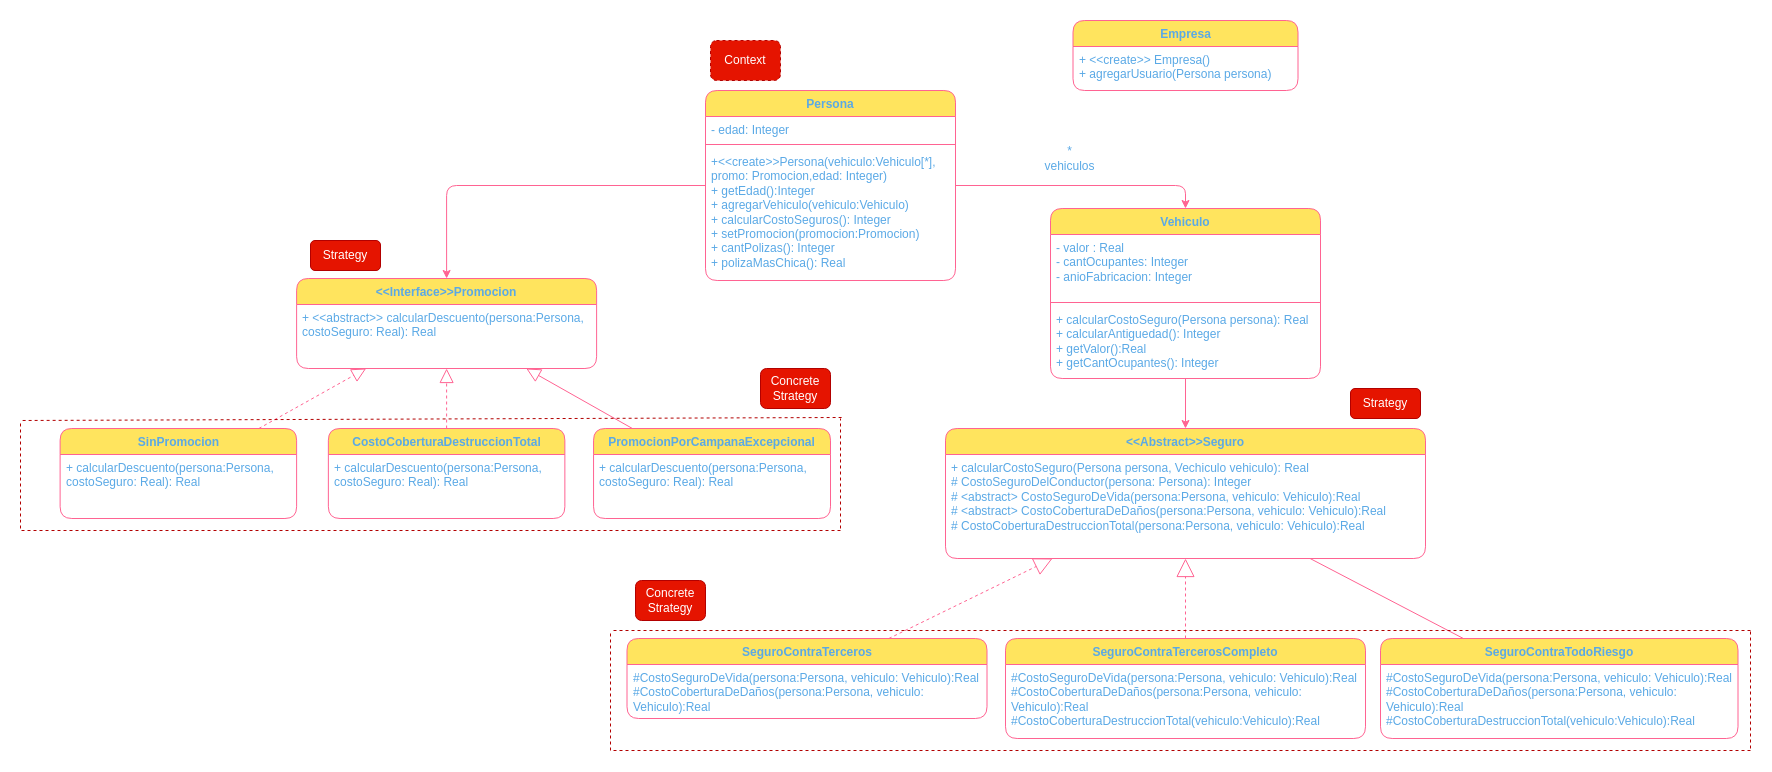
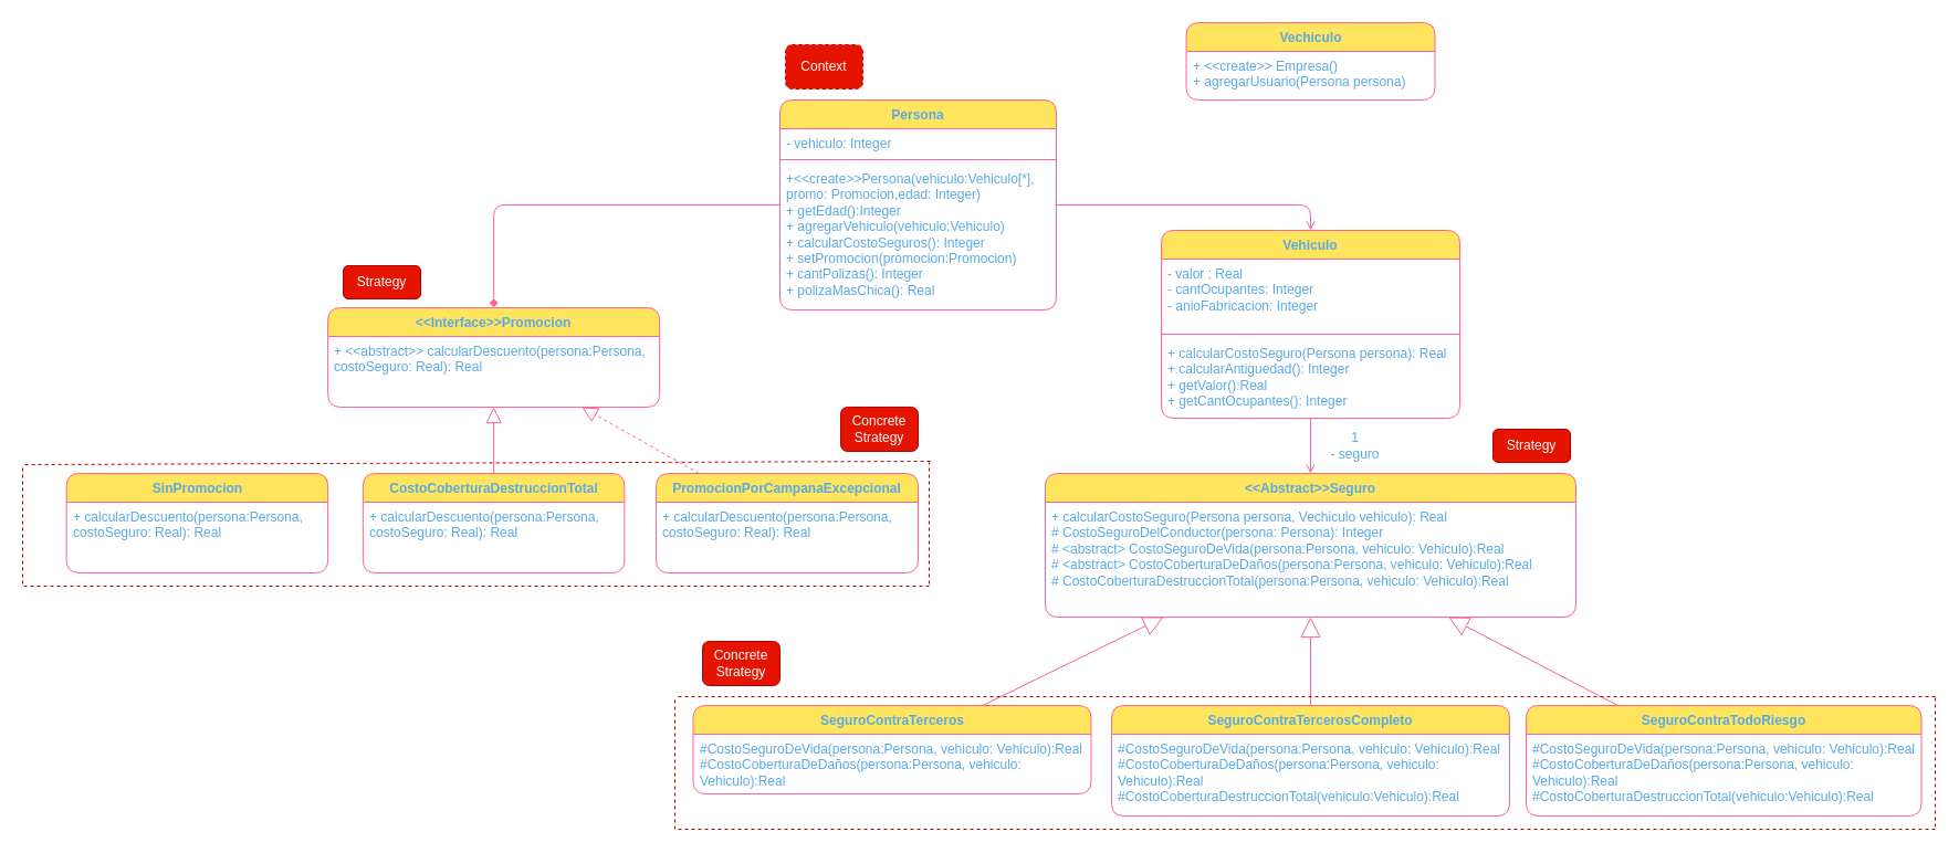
- <mxCell id="26" value="Empresa" style="swimlane;fontStyle=1;align=center;verticalAlign=top;childLayout=stackLayout;horizontal=1;startSize=26;horizontalStack=0;resizeParent=1;resizeParentMax=0;resizeLast=0;collapsible=1;marginBottom=0;whiteSpace=wrap;html=1;labelBackgroundColor=none;fillColor=#FFE45E;strokeColor=#FF6392;fontColor=#5AA9E6;rounded=1;" vertex="1" parent="1"><mxGeometry x="1072.5" y="20" width="225" height="70" as="geometry" /></mxCell>
+ <mxCell id="26" value="Vechiculo" style="swimlane;fontStyle=1;align=center;verticalAlign=top;childLayout=stackLayout;horizontal=1;startSize=26;horizontalStack=0;resizeParent=1;resizeParentMax=0;resizeLast=0;collapsible=1;marginBottom=0;whiteSpace=wrap;html=1;labelBackgroundColor=none;fillColor=#FFE45E;strokeColor=#FF6392;fontColor=#5AA9E6;rounded=1;" vertex="1" parent="1"><mxGeometry x="1072.5" y="20" width="225" height="70" as="geometry" /></mxCell>
- <mxCell id="9" value="- edad: Integer" style="text;strokeColor=none;fillColor=none;align=left;verticalAlign=top;spacingLeft=4;spacingRight=4;overflow=hidden;rotatable=0;points=[[0,0.5],[1,0.5]];portConstraint=eastwest;whiteSpace=wrap;html=1;labelBackgroundColor=none;fontColor=#5AA9E6;rounded=1;" vertex="1" parent="8"><mxGeometry y="26" width="250" height="24" as="geometry" /></mxCell>
+ <mxCell id="9" value="- vehiculo: Integer" style="text;strokeColor=none;fillColor=none;align=left;verticalAlign=top;spacingLeft=4;spacingRight=4;overflow=hidden;rotatable=0;points=[[0,0.5],[1,0.5]];portConstraint=eastwest;whiteSpace=wrap;html=1;labelBackgroundColor=none;fontColor=#5AA9E6;rounded=1;" vertex="1" parent="8"><mxGeometry y="26" width="250" height="24" as="geometry" /></mxCell>
- <mxCell id="39" value="*&lt;div&gt;vehiculos&lt;/div&gt;" style="text;html=1;align=center;verticalAlign=middle;resizable=0;points=[];autosize=1;strokeColor=none;fillColor=none;labelBackgroundColor=none;fontColor=#5AA9E6;rounded=1;" vertex="1" parent="1"><mxGeometry x="1034" y="138" width="70" height="40" as="geometry" /></mxCell>
- <mxCell id="7" style="edgeStyle=orthogonalEdgeStyle;rounded=1;orthogonalLoop=1;jettySize=auto;html=1;entryX=0.5;entryY=0;entryDx=0;entryDy=0;labelBackgroundColor=none;strokeColor=#FF6392;fontColor=default;" edge="1" parent="1" source="8" target="3"><mxGeometry relative="1" as="geometry" /></mxCell>
+ <mxCell id="7" style="edgeStyle=orthogonalEdgeStyle;rounded=1;orthogonalLoop=1;jettySize=auto;html=1;entryX=0.5;entryY=0;entryDx=0;entryDy=0;labelBackgroundColor=none;strokeColor=#FF6392;fontColor=default;endArrow=open;" edge="1" parent="1" source="8" target="3"><mxGeometry relative="1" as="geometry" /></mxCell>
- <mxCell id="38" style="edgeStyle=orthogonalEdgeStyle;rounded=1;orthogonalLoop=1;jettySize=auto;html=1;entryX=0.5;entryY=0;entryDx=0;entryDy=0;labelBackgroundColor=none;strokeColor=#FF6392;fontColor=default;" edge="1" parent="1" source="8" target="28"><mxGeometry relative="1" as="geometry"><mxPoint x="445" y="238" as="targetPoint" /></mxGeometry></mxCell>
+ <mxCell id="38" style="edgeStyle=orthogonalEdgeStyle;rounded=1;orthogonalLoop=1;jettySize=auto;html=1;entryX=0.5;entryY=0;entryDx=0;entryDy=0;labelBackgroundColor=none;strokeColor=#FF6392;fontColor=default;endArrow=diamond;" edge="1" parent="1" source="8" target="28"><mxGeometry relative="1" as="geometry"><mxPoint x="445" y="238" as="targetPoint" /></mxGeometry></mxCell>
- <mxCell id="40" value="" style="endArrow=block;dashed=1;endFill=0;endSize=12;html=1;rounded=1;labelBackgroundColor=none;strokeColor=#FF6392;fontColor=default;" edge="1" parent="1" source="30" target="28"><mxGeometry width="160" relative="1" as="geometry"><mxPoint x="399.62" y="400" as="sourcePoint" /><mxPoint x="559.62" y="400" as="targetPoint" /></mxGeometry></mxCell>
- <mxCell id="42" value="" style="endArrow=block;dashed=0;endFill=0;endSize=12;html=1;rounded=1;labelBackgroundColor=none;strokeColor=#FF6392;fontColor=default;" edge="1" parent="1" source="34" target="28"><mxGeometry width="160" relative="1" as="geometry"><mxPoint x="260.62" y="448" as="sourcePoint" /><mxPoint x="378.62" y="388" as="targetPoint" /></mxGeometry></mxCell>
+ <mxCell id="42" value="" style="endArrow=block;dashed=1;endFill=0;endSize=12;html=1;rounded=1;labelBackgroundColor=none;strokeColor=#FF6392;fontColor=default;" edge="1" parent="1" source="34" target="28"><mxGeometry width="160" relative="1" as="geometry"><mxPoint x="260.62" y="448" as="sourcePoint" /><mxPoint x="378.62" y="388" as="targetPoint" /></mxGeometry></mxCell>
+ <mxCell id="20" value="1&lt;div&gt;- seguro&lt;/div&gt;" style="text;html=1;align=center;verticalAlign=middle;resizable=0;points=[];autosize=1;strokeColor=none;fillColor=none;labelBackgroundColor=none;fontColor=#5AA9E6;rounded=1;" vertex="1" parent="1"><mxGeometry x="1190" y="383" width="70" height="40" as="geometry" /></mxCell>
- <mxCell id="41" value="" style="endArrow=block;dashed=1;endFill=0;endSize=12;html=1;rounded=1;labelBackgroundColor=none;strokeColor=#FF6392;fontColor=default;" edge="1" parent="1" source="32" target="28"><mxGeometry width="160" relative="1" as="geometry"><mxPoint x="250.62" y="438" as="sourcePoint" /><mxPoint x="368.62" y="378" as="targetPoint" /></mxGeometry></mxCell>
+ <mxCell id="41" value="" style="endArrow=block;dashed=0;endFill=0;endSize=12;html=1;rounded=1;labelBackgroundColor=none;strokeColor=#FF6392;fontColor=default;" edge="1" parent="1" source="32" target="28"><mxGeometry width="160" relative="1" as="geometry"><mxPoint x="250.62" y="438" as="sourcePoint" /><mxPoint x="368.62" y="378" as="targetPoint" /></mxGeometry></mxCell>
- <mxCell id="2" style="edgeStyle=orthogonalEdgeStyle;rounded=1;orthogonalLoop=1;jettySize=auto;html=1;entryX=0.5;entryY=0;entryDx=0;entryDy=0;labelBackgroundColor=none;strokeColor=#FF6392;fontColor=default;" edge="1" parent="1" source="3" target="12"><mxGeometry relative="1" as="geometry" /></mxCell>
+ <mxCell id="2" style="edgeStyle=orthogonalEdgeStyle;rounded=1;orthogonalLoop=1;jettySize=auto;html=1;entryX=0.5;entryY=0;entryDx=0;entryDy=0;labelBackgroundColor=none;strokeColor=#FF6392;fontColor=default;endArrow=open;" edge="1" parent="1" source="3" target="12"><mxGeometry relative="1" as="geometry" /></mxCell>
- <mxCell id="23" value="" style="endArrow=none;endSize=16;endFill=0;html=1;rounded=1;labelBackgroundColor=none;strokeColor=#FF6392;fontColor=default;" edge="1" parent="1" source="18" target="12"><mxGeometry width="160" relative="1" as="geometry"><mxPoint x="1030" y="598" as="sourcePoint" /><mxPoint x="1135" y="534" as="targetPoint" /></mxGeometry></mxCell>
+ <mxCell id="23" value="" style="endArrow=block;endSize=16;endFill=0;html=1;rounded=1;labelBackgroundColor=none;strokeColor=#FF6392;fontColor=default;" edge="1" parent="1" source="18" target="12"><mxGeometry width="160" relative="1" as="geometry"><mxPoint x="1030" y="598" as="sourcePoint" /><mxPoint x="1135" y="534" as="targetPoint" /></mxGeometry></mxCell>
- <mxCell id="21" value="" style="endArrow=block;endSize=16;endFill=0;html=1;rounded=1;labelBackgroundColor=none;strokeColor=#FF6392;fontColor=default;dashed=1;" edge="1" parent="1" source="14" target="12"><mxGeometry width="160" relative="1" as="geometry"><mxPoint x="1071" y="668" as="sourcePoint" /><mxPoint x="1231" y="668" as="targetPoint" /></mxGeometry></mxCell>
+ <mxCell id="21" value="" style="endArrow=block;endSize=16;endFill=0;html=1;rounded=1;labelBackgroundColor=none;strokeColor=#FF6392;fontColor=default;" edge="1" parent="1" source="14" target="12"><mxGeometry width="160" relative="1" as="geometry"><mxPoint x="1071" y="668" as="sourcePoint" /><mxPoint x="1231" y="668" as="targetPoint" /></mxGeometry></mxCell>
- <mxCell id="22" value="" style="endArrow=block;endSize=16;endFill=0;html=1;rounded=1;labelBackgroundColor=none;strokeColor=#FF6392;fontColor=default;dashed=1;" edge="1" parent="1" source="16" target="12"><mxGeometry width="160" relative="1" as="geometry"><mxPoint x="1020" y="588" as="sourcePoint" /><mxPoint x="1125" y="524" as="targetPoint" /></mxGeometry></mxCell>
+ <mxCell id="22" value="" style="endArrow=block;endSize=16;endFill=0;html=1;rounded=1;labelBackgroundColor=none;strokeColor=#FF6392;fontColor=default;" edge="1" parent="1" source="16" target="12"><mxGeometry width="160" relative="1" as="geometry"><mxPoint x="1020" y="588" as="sourcePoint" /><mxPoint x="1125" y="524" as="targetPoint" /></mxGeometry></mxCell>
